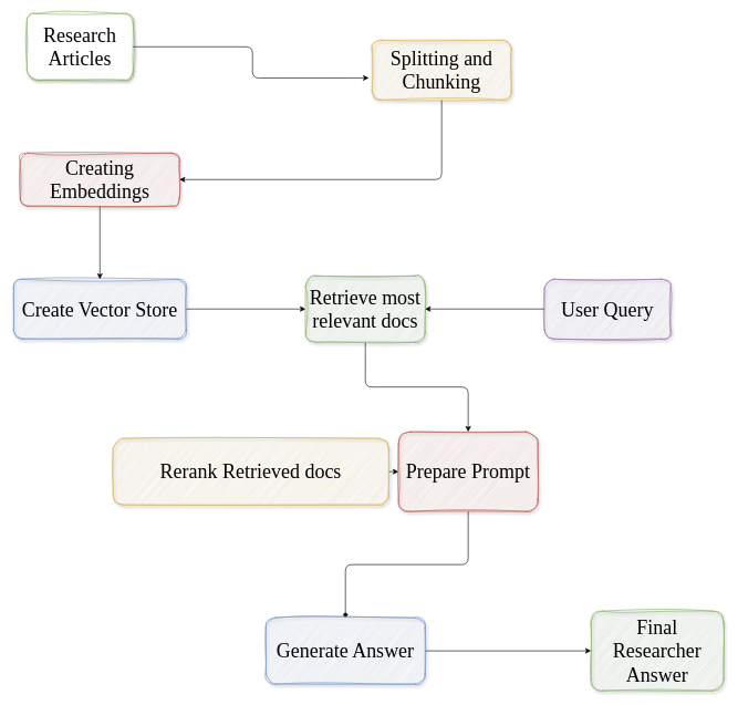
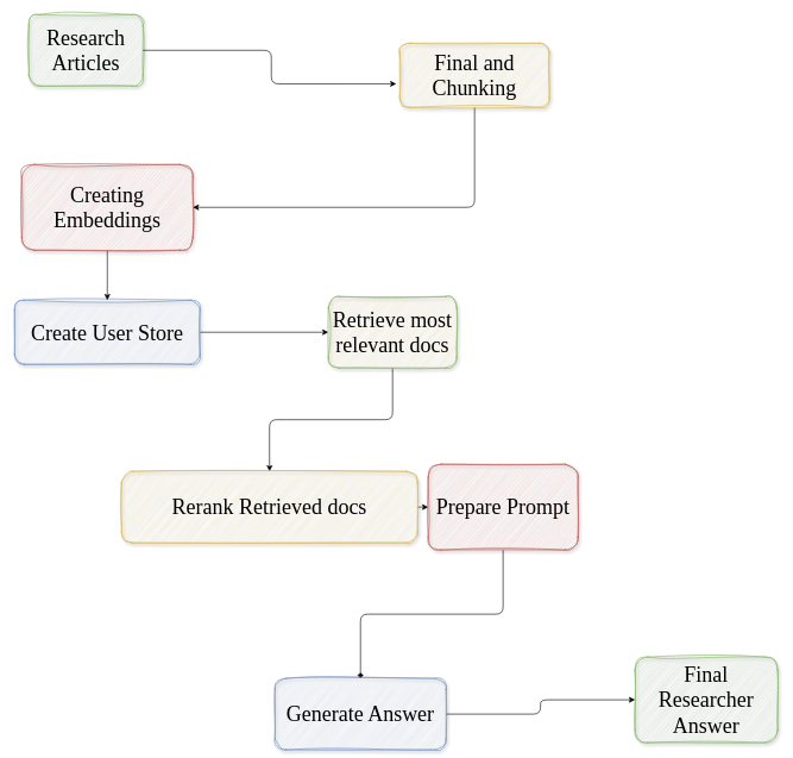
- <mxCell id="2" value="&lt;font&gt;Research Articles&lt;/font&gt;" style="rounded=1;whiteSpace=wrap;html=1;fillColor=#ffffff;strokeColor=#82b366;sketch=1;curveFitting=1;jiggle=2;shadow=1;glass=0;fontFamily=Times New Roman;fontSize=30;" vertex="1" parent="1"><mxGeometry x="40" y="20" width="160" height="100" as="geometry" /></mxCell>
+ <mxCell id="2" value="&lt;font&gt;Research Articles&lt;/font&gt;" style="rounded=1;whiteSpace=wrap;html=1;fillColor=#d5e8d4;strokeColor=#82b366;sketch=1;curveFitting=1;jiggle=2;shadow=1;glass=0;fontFamily=Times New Roman;fontSize=30;" vertex="1" parent="1"><mxGeometry x="40" y="20" width="160" height="100" as="geometry" /></mxCell>
- <mxCell id="10" value="&lt;span&gt;Splitting and Chunking&lt;/span&gt;" style="rounded=1;whiteSpace=wrap;html=1;sketch=1;curveFitting=1;jiggle=2;fillColor=#fff2cc;strokeColor=#d6b656;shadow=1;glass=0;fontFamily=Times New Roman;fontSize=30;" vertex="1" parent="1"><mxGeometry x="560" y="60" width="210" height="90" as="geometry" /></mxCell>
+ <mxCell id="10" value="&lt;span&gt;Final and Chunking&lt;/span&gt;" style="rounded=1;whiteSpace=wrap;html=1;sketch=1;curveFitting=1;jiggle=2;fillColor=#fff2cc;strokeColor=#d6b656;shadow=1;glass=0;fontFamily=Times New Roman;fontSize=30;" vertex="1" parent="1"><mxGeometry x="560" y="60" width="210" height="90" as="geometry" /></mxCell>
- <mxCell id="6" value="&lt;span&gt;Creating Embeddings&lt;/span&gt;" style="rounded=1;whiteSpace=wrap;html=1;fillColor=#f8cecc;strokeColor=#b85450;sketch=1;curveFitting=1;jiggle=2;shadow=1;glass=0;fontFamily=Times New Roman;fontSize=30;" vertex="1" parent="1"><mxGeometry x="30" y="230" width="240" height="80" as="geometry" /></mxCell>
+ <mxCell id="6" value="&lt;span&gt;Creating Embeddings&lt;/span&gt;" style="rounded=1;whiteSpace=wrap;html=1;fillColor=#f8cecc;strokeColor=#b85450;sketch=1;curveFitting=1;jiggle=2;shadow=1;glass=0;fontFamily=Times New Roman;fontSize=30;" vertex="1" parent="1"><mxGeometry x="30" y="230" width="240" height="120" as="geometry" /></mxCell>
- <mxCell id="4" value="&lt;span&gt;Create Vector Store&lt;/span&gt;" style="rounded=1;whiteSpace=wrap;html=1;sketch=1;curveFitting=1;jiggle=2;shadow=1;fillColor=#dae8fc;strokeColor=#6c8ebf;fontFamily=Times New Roman;fontSize=30;" vertex="1" parent="1"><mxGeometry x="20" y="420" width="260" height="90" as="geometry" /></mxCell>
+ <mxCell id="4" value="&lt;span&gt;Create User Store&lt;/span&gt;" style="rounded=1;whiteSpace=wrap;html=1;sketch=1;curveFitting=1;jiggle=2;shadow=1;fillColor=#dae8fc;strokeColor=#6c8ebf;fontFamily=Times New Roman;fontSize=30;" vertex="1" parent="1"><mxGeometry x="20" y="420" width="260" height="90" as="geometry" /></mxCell>
- <mxCell id="8" value="&lt;span&gt;Retrieve most relevant docs&lt;/span&gt;" style="rounded=1;whiteSpace=wrap;html=1;sketch=1;curveFitting=1;jiggle=2;shadow=1;fillColor=#d5e8d4;strokeColor=#82b366;fontFamily=Times New Roman;fontSize=30;" vertex="1" parent="1"><mxGeometry x="460" y="415" width="180" height="100" as="geometry" /></mxCell>
+ <mxCell id="8" value="&lt;span&gt;Retrieve most relevant docs&lt;/span&gt;" style="rounded=1;whiteSpace=wrap;html=1;sketch=1;curveFitting=1;jiggle=2;shadow=1;fillColor=#fff2cc;strokeColor=#82b366;fontFamily=Times New Roman;fontSize=30;" vertex="1" parent="1"><mxGeometry x="460" y="415" width="180" height="100" as="geometry" /></mxCell>
- <mxCell id="11" style="edgeStyle=orthogonalEdgeStyle;rounded=1;orthogonalLoop=1;jettySize=auto;html=1;exitX=0;exitY=0.5;exitDx=0;exitDy=0;entryX=1;entryY=0.5;entryDx=0;entryDy=0;curved=0;" edge="1" parent="1" source="12" target="8"><mxGeometry relative="1" as="geometry" /></mxCell>
- <mxCell id="12" value="&lt;font&gt;User Query&lt;/font&gt;" style="rounded=1;whiteSpace=wrap;html=1;sketch=1;curveFitting=1;jiggle=2;shadow=1;fillColor=#e1d5e7;strokeColor=#9673a6;fontFamily=Times New Roman;fontSize=30;" vertex="1" parent="1"><mxGeometry x="820" y="420" width="190" height="90" as="geometry" /></mxCell>
- <mxCell id="7" style="edgeStyle=orthogonalEdgeStyle;rounded=1;orthogonalLoop=1;jettySize=auto;html=1;exitX=0.5;exitY=1;exitDx=0;exitDy=0;curved=0;" edge="1" parent="1" source="8" target="17"><mxGeometry relative="1" as="geometry" /></mxCell>
+ <mxCell id="7" style="edgeStyle=orthogonalEdgeStyle;rounded=1;orthogonalLoop=1;jettySize=auto;html=1;exitX=0.5;exitY=1;exitDx=0;exitDy=0;curved=0;" edge="1" parent="1" source="8" target="14"><mxGeometry relative="1" as="geometry" /></mxCell>
- <mxCell id="20" value="&lt;span&gt;Generate Answer&lt;/span&gt;" style="rounded=1;whiteSpace=wrap;html=1;sketch=1;curveFitting=1;jiggle=2;shadow=1;fillColor=#dae8fc;strokeColor=#6c8ebf;fontFamily=Times New Roman;fontSize=30;" vertex="1" parent="1"><mxGeometry x="400" y="930" width="240" height="100" as="geometry" /></mxCell>
+ <mxCell id="20" value="&lt;span&gt;Generate Answer&lt;/span&gt;" style="rounded=1;whiteSpace=wrap;html=1;sketch=1;curveFitting=1;jiggle=2;shadow=1;fillColor=#dae8fc;strokeColor=#6c8ebf;fontFamily=Times New Roman;fontSize=30;" vertex="1" parent="1"><mxGeometry x="385" y="950" width="240" height="100" as="geometry" /></mxCell>
